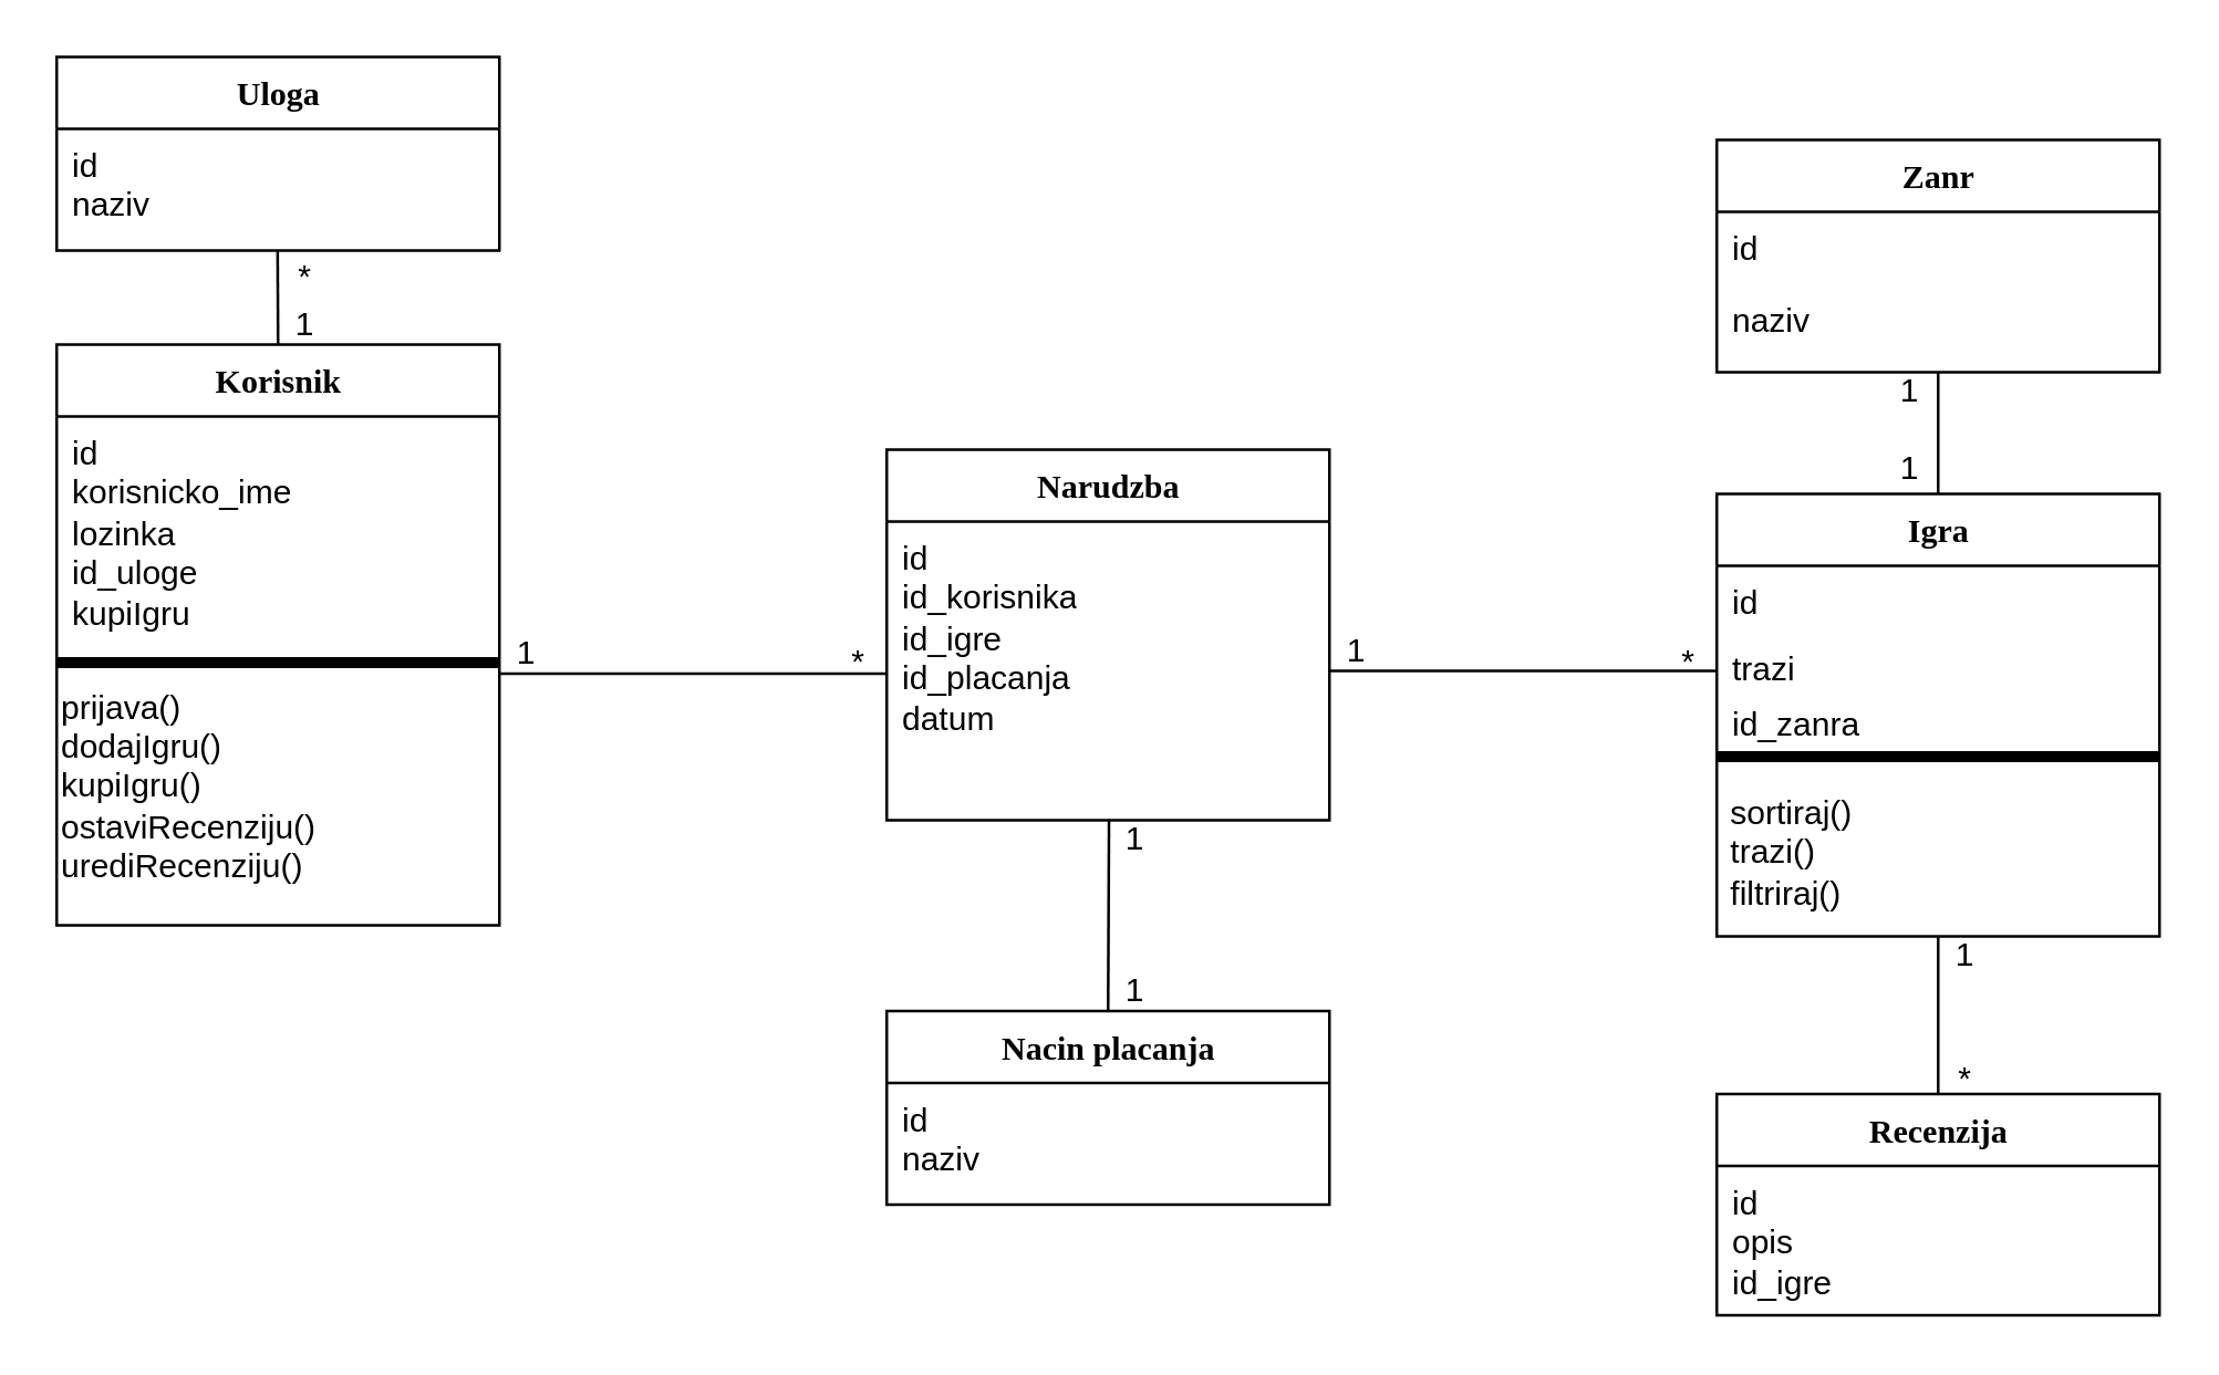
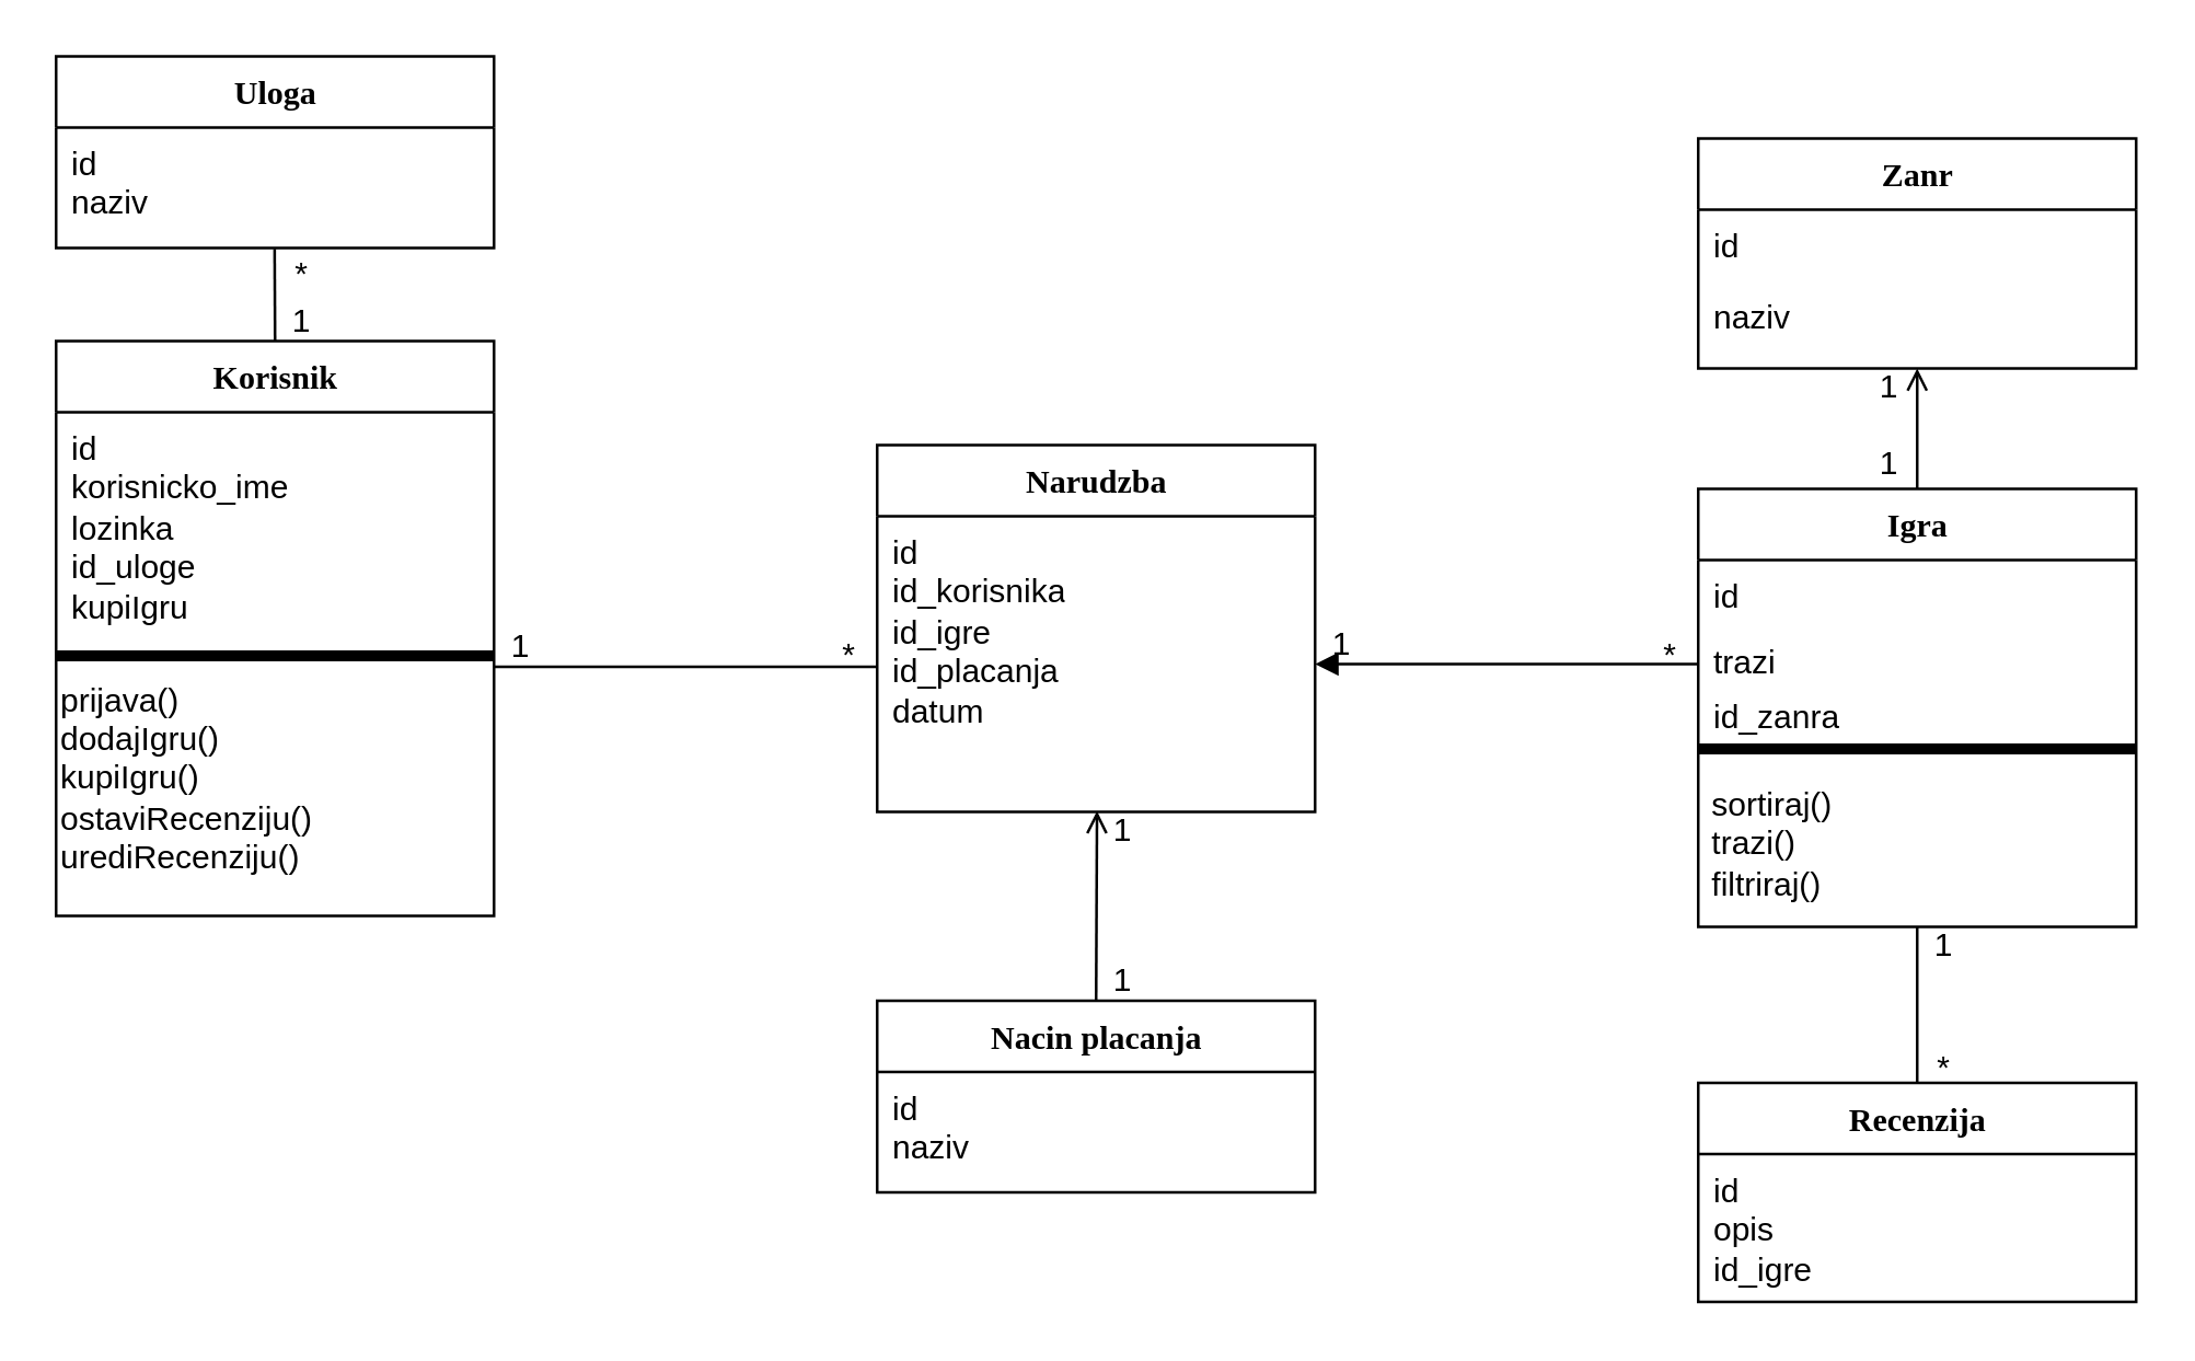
- <mxCell id="23" value="" style="endArrow=none;html=1;rounded=0;exitX=0.5;exitY=0;exitDx=0;exitDy=0;entryX=0.5;entryY=1;entryDx=0;entryDy=0;" parent="1" source="33" target="6" edge="1"><mxGeometry width="50" height="50" relative="1" as="geometry"><mxPoint x="580" y="310" as="sourcePoint" /><mxPoint x="630" y="260" as="targetPoint" /></mxGeometry></mxCell>
+ <mxCell id="23" value="" style="endArrow=open;html=1;rounded=0;exitX=0.5;exitY=0;exitDx=0;exitDy=0;entryX=0.5;entryY=1;entryDx=0;entryDy=0;" parent="1" source="33" target="6" edge="1"><mxGeometry width="50" height="50" relative="1" as="geometry"><mxPoint x="580" y="310" as="sourcePoint" /><mxPoint x="630" y="260" as="targetPoint" /></mxGeometry></mxCell>
- <mxCell id="20" value="" style="endArrow=none;html=1;rounded=0;entryX=1;entryY=0.5;entryDx=0;entryDy=0;exitX=0.007;exitY=0.702;exitDx=0;exitDy=0;exitPerimeter=0;" parent="1" source="35" target="3" edge="1"><mxGeometry width="50" height="50" relative="1" as="geometry"><mxPoint x="290" y="310" as="sourcePoint" /><mxPoint x="340" y="260" as="targetPoint" /></mxGeometry></mxCell>
+ <mxCell id="20" value="" style="endArrow=block;html=1;rounded=0;entryX=1;entryY=0.5;entryDx=0;entryDy=0;exitX=0.007;exitY=0.702;exitDx=0;exitDy=0;exitPerimeter=0;" parent="1" source="35" target="3" edge="1"><mxGeometry width="50" height="50" relative="1" as="geometry"><mxPoint x="290" y="310" as="sourcePoint" /><mxPoint x="340" y="260" as="targetPoint" /></mxGeometry></mxCell>
- <mxCell id="26" value="" style="endArrow=none;html=1;rounded=0;exitX=0.5;exitY=0;exitDx=0;exitDy=0;entryX=0.502;entryY=0.997;entryDx=0;entryDy=0;entryPerimeter=0;" parent="1" source="9" target="3" edge="1"><mxGeometry width="50" height="50" relative="1" as="geometry"><mxPoint x="580" y="310" as="sourcePoint" /><mxPoint x="630" y="260" as="targetPoint" /></mxGeometry></mxCell>
+ <mxCell id="26" value="" style="endArrow=open;html=1;rounded=0;exitX=0.5;exitY=0;exitDx=0;exitDy=0;entryX=0.502;entryY=0.997;entryDx=0;entryDy=0;entryPerimeter=0;" parent="1" source="9" target="3" edge="1"><mxGeometry width="50" height="50" relative="1" as="geometry"><mxPoint x="580" y="310" as="sourcePoint" /><mxPoint x="630" y="260" as="targetPoint" /></mxGeometry></mxCell>
